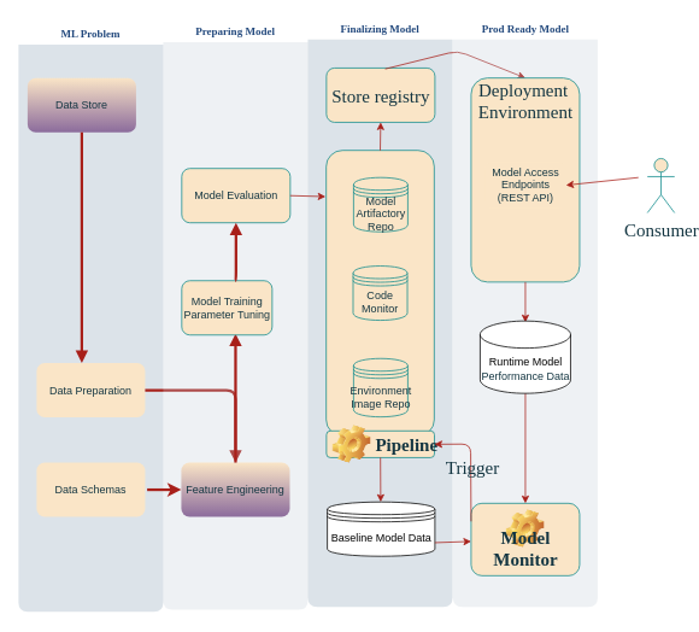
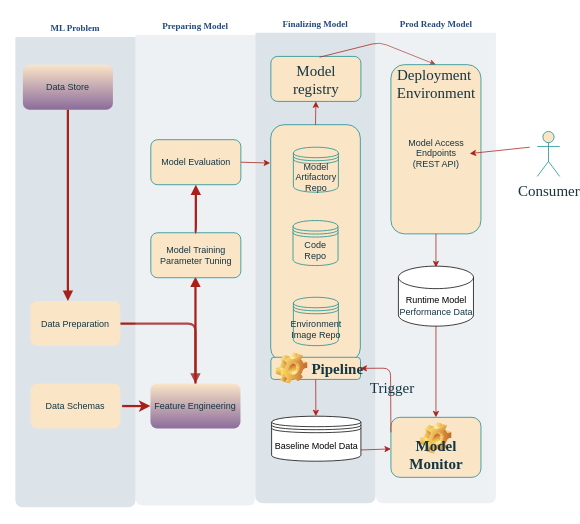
- <mxCell id="13" value="Store registry" style="rounded=1;whiteSpace=wrap;html=1;hachureGap=4;fontFamily=Architects Daughter;fontSource=https%3A%2F%2Ffonts.googleapis.com%2Fcss%3Ffamily%3DArchitects%2BDaughter;fontSize=20;labelBackgroundColor=none;fillColor=#FAE5C7;strokeColor=#0F8B8D;fontColor=#143642;" vertex="1" parent="8"><mxGeometry x="20.5" y="54.5" width="120" height="60" as="geometry" /></mxCell>
+ <mxCell id="13" value="Model registry" style="rounded=1;whiteSpace=wrap;html=1;hachureGap=4;fontFamily=Architects Daughter;fontSource=https%3A%2F%2Ffonts.googleapis.com%2Fcss%3Ffamily%3DArchitects%2BDaughter;fontSize=20;labelBackgroundColor=none;fillColor=#FAE5C7;strokeColor=#0F8B8D;fontColor=#143642;" vertex="1" parent="8"><mxGeometry x="20.5" y="54.5" width="120" height="60" as="geometry" /></mxCell>
- <mxCell id="11" value="Code Monitor" style="shape=datastore;whiteSpace=wrap;html=1;labelBackgroundColor=none;fillColor=#FAE5C7;strokeColor=#0F8B8D;fontColor=#143642;rounded=1;" vertex="1" parent="8"><mxGeometry x="50" y="273.25" width="60" height="60" as="geometry" /></mxCell>
+ <mxCell id="11" value="Code Repo" style="shape=datastore;whiteSpace=wrap;html=1;labelBackgroundColor=none;fillColor=#FAE5C7;strokeColor=#0F8B8D;fontColor=#143642;rounded=1;" vertex="1" parent="8"><mxGeometry x="50" y="273.25" width="60" height="60" as="geometry" /></mxCell>
- <mxCell id="22" value="Model Training&lt;br&gt;Parameter Tuning" style="rounded=1;whiteSpace=wrap;html=1;labelBackgroundColor=none;fillColor=#FAE5C7;strokeColor=#0F8B8D;fontColor=#143642;" vertex="1" parent="19"><mxGeometry x="20.5" y="286.5" width="100" height="60" as="geometry" /></mxCell>
+ <mxCell id="22" value="Model Training&lt;br&gt;Parameter Tuning" style="rounded=1;whiteSpace=wrap;html=1;labelBackgroundColor=none;fillColor=#FAE5C7;strokeColor=#0F8B8D;fontColor=#143642;" vertex="1" parent="19"><mxGeometry x="20.5" y="286.5" width="120" height="60" as="geometry" /></mxCell>
